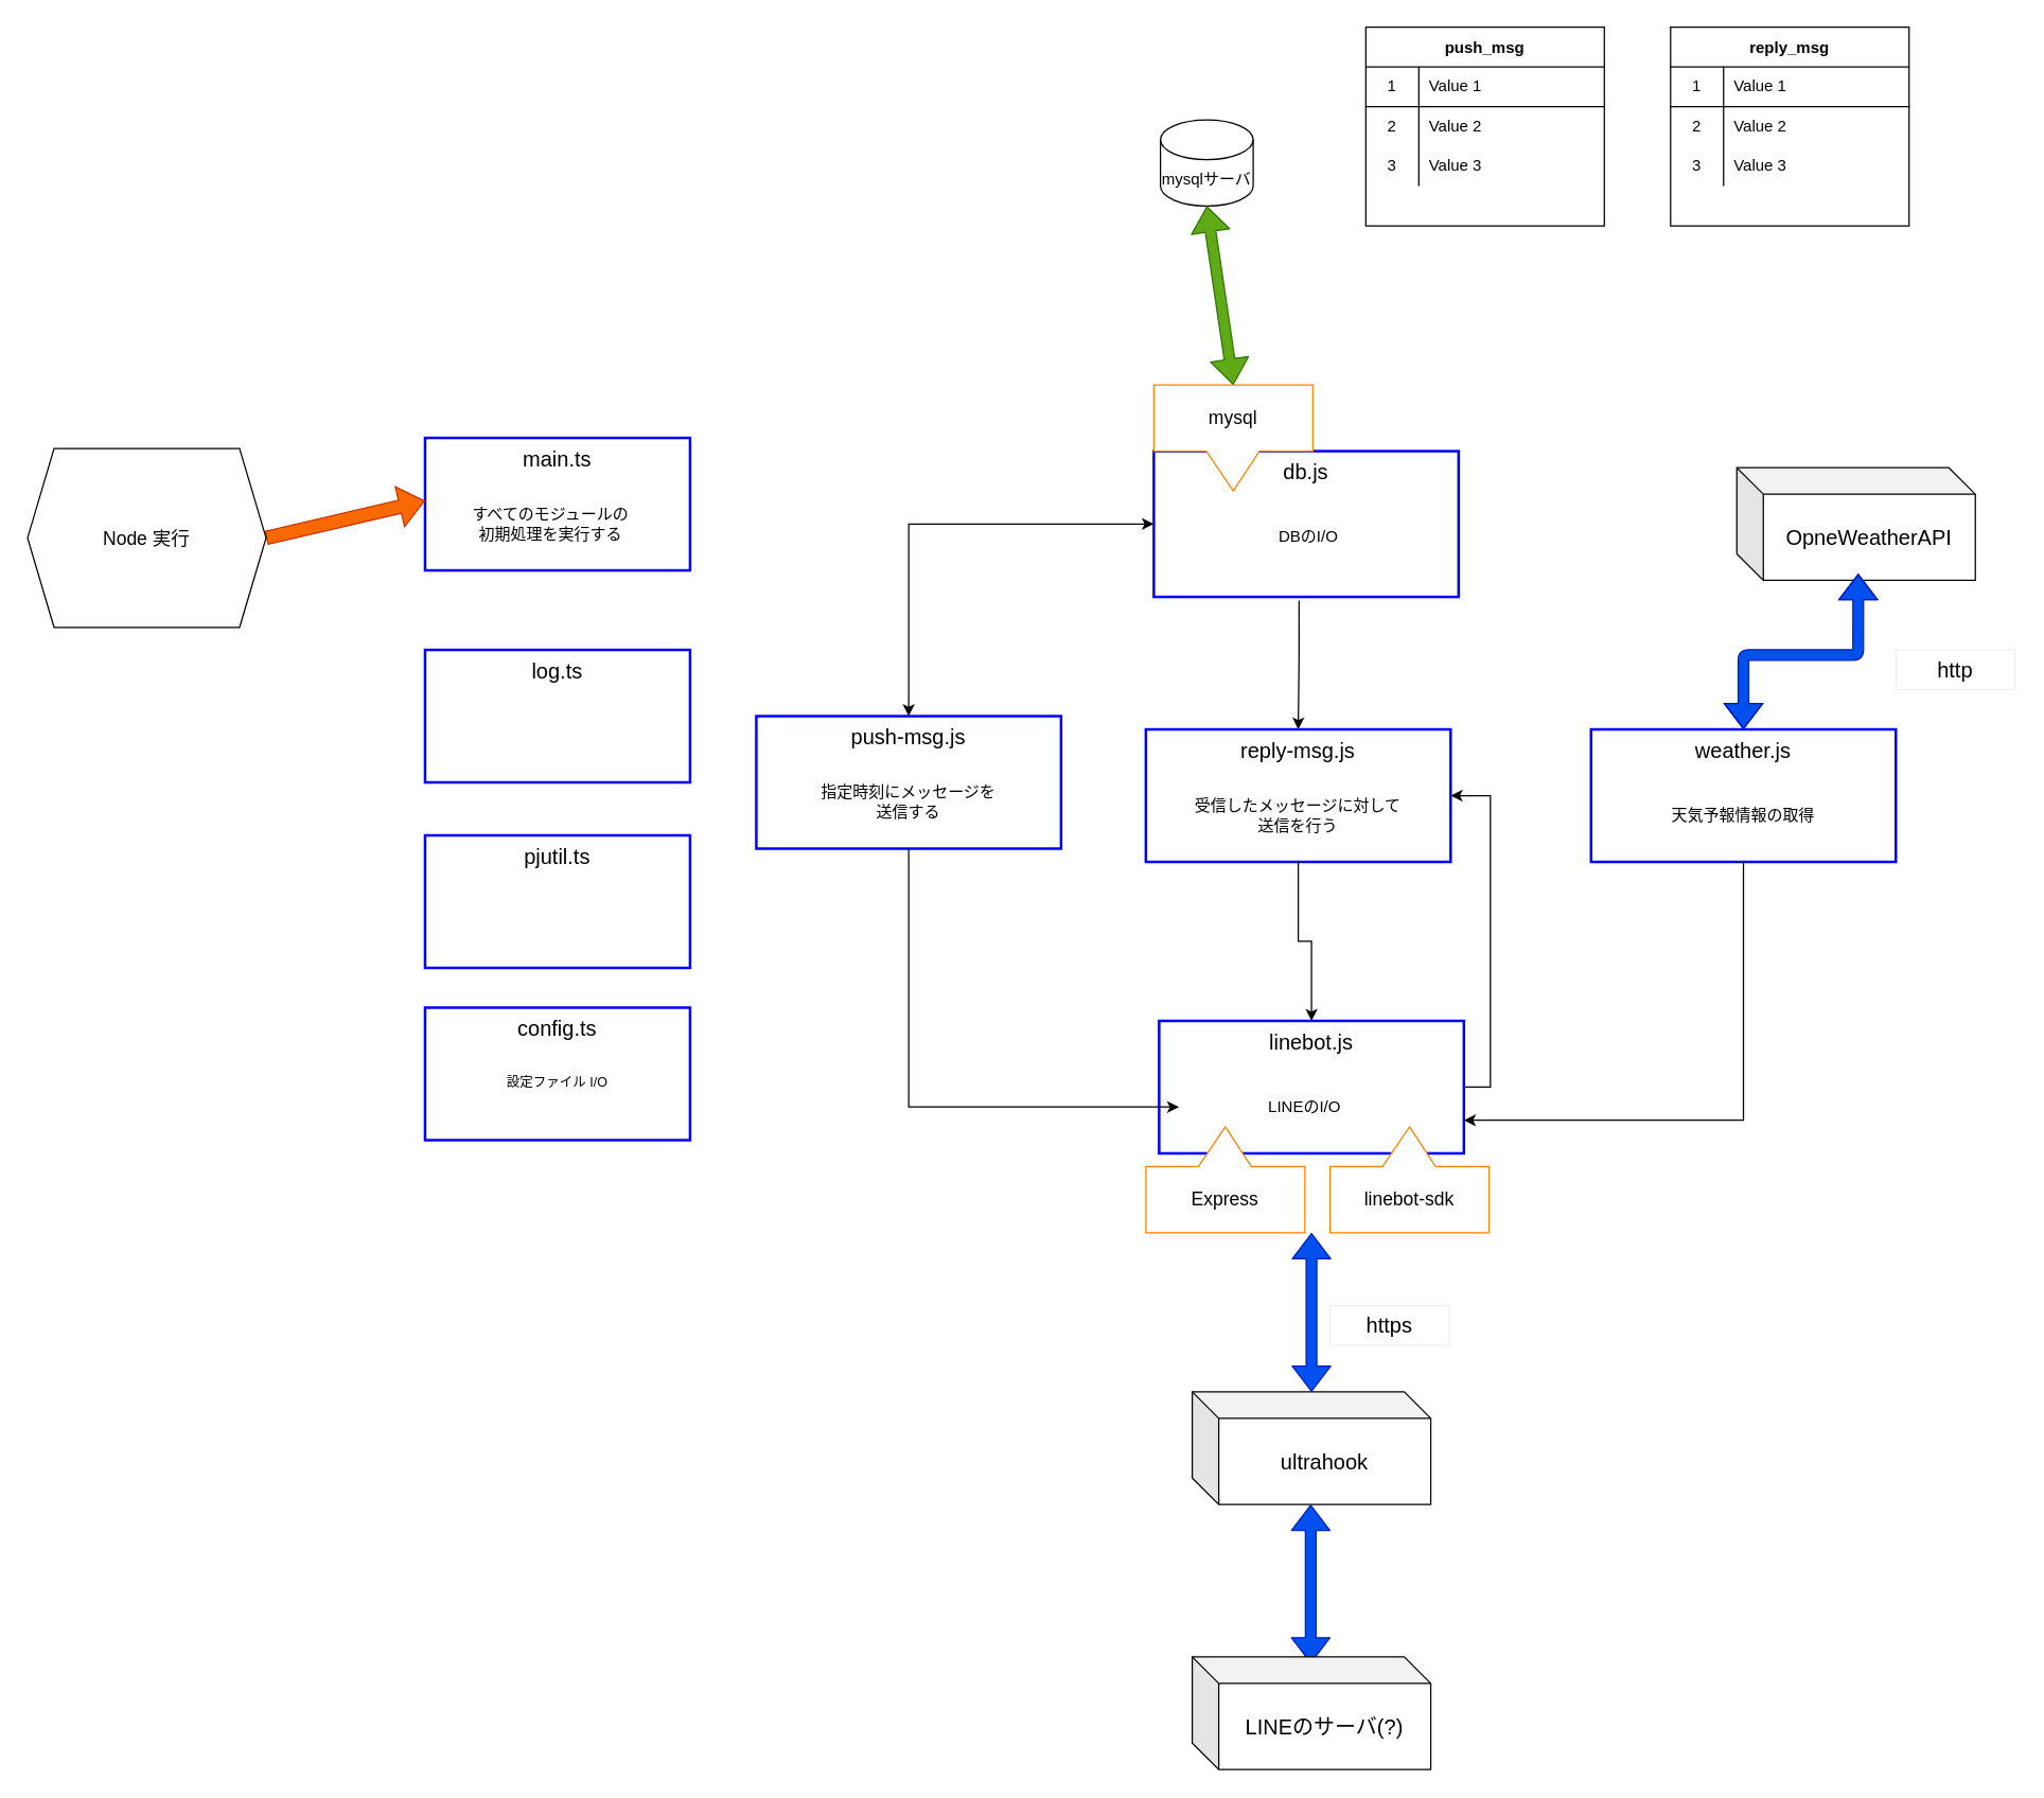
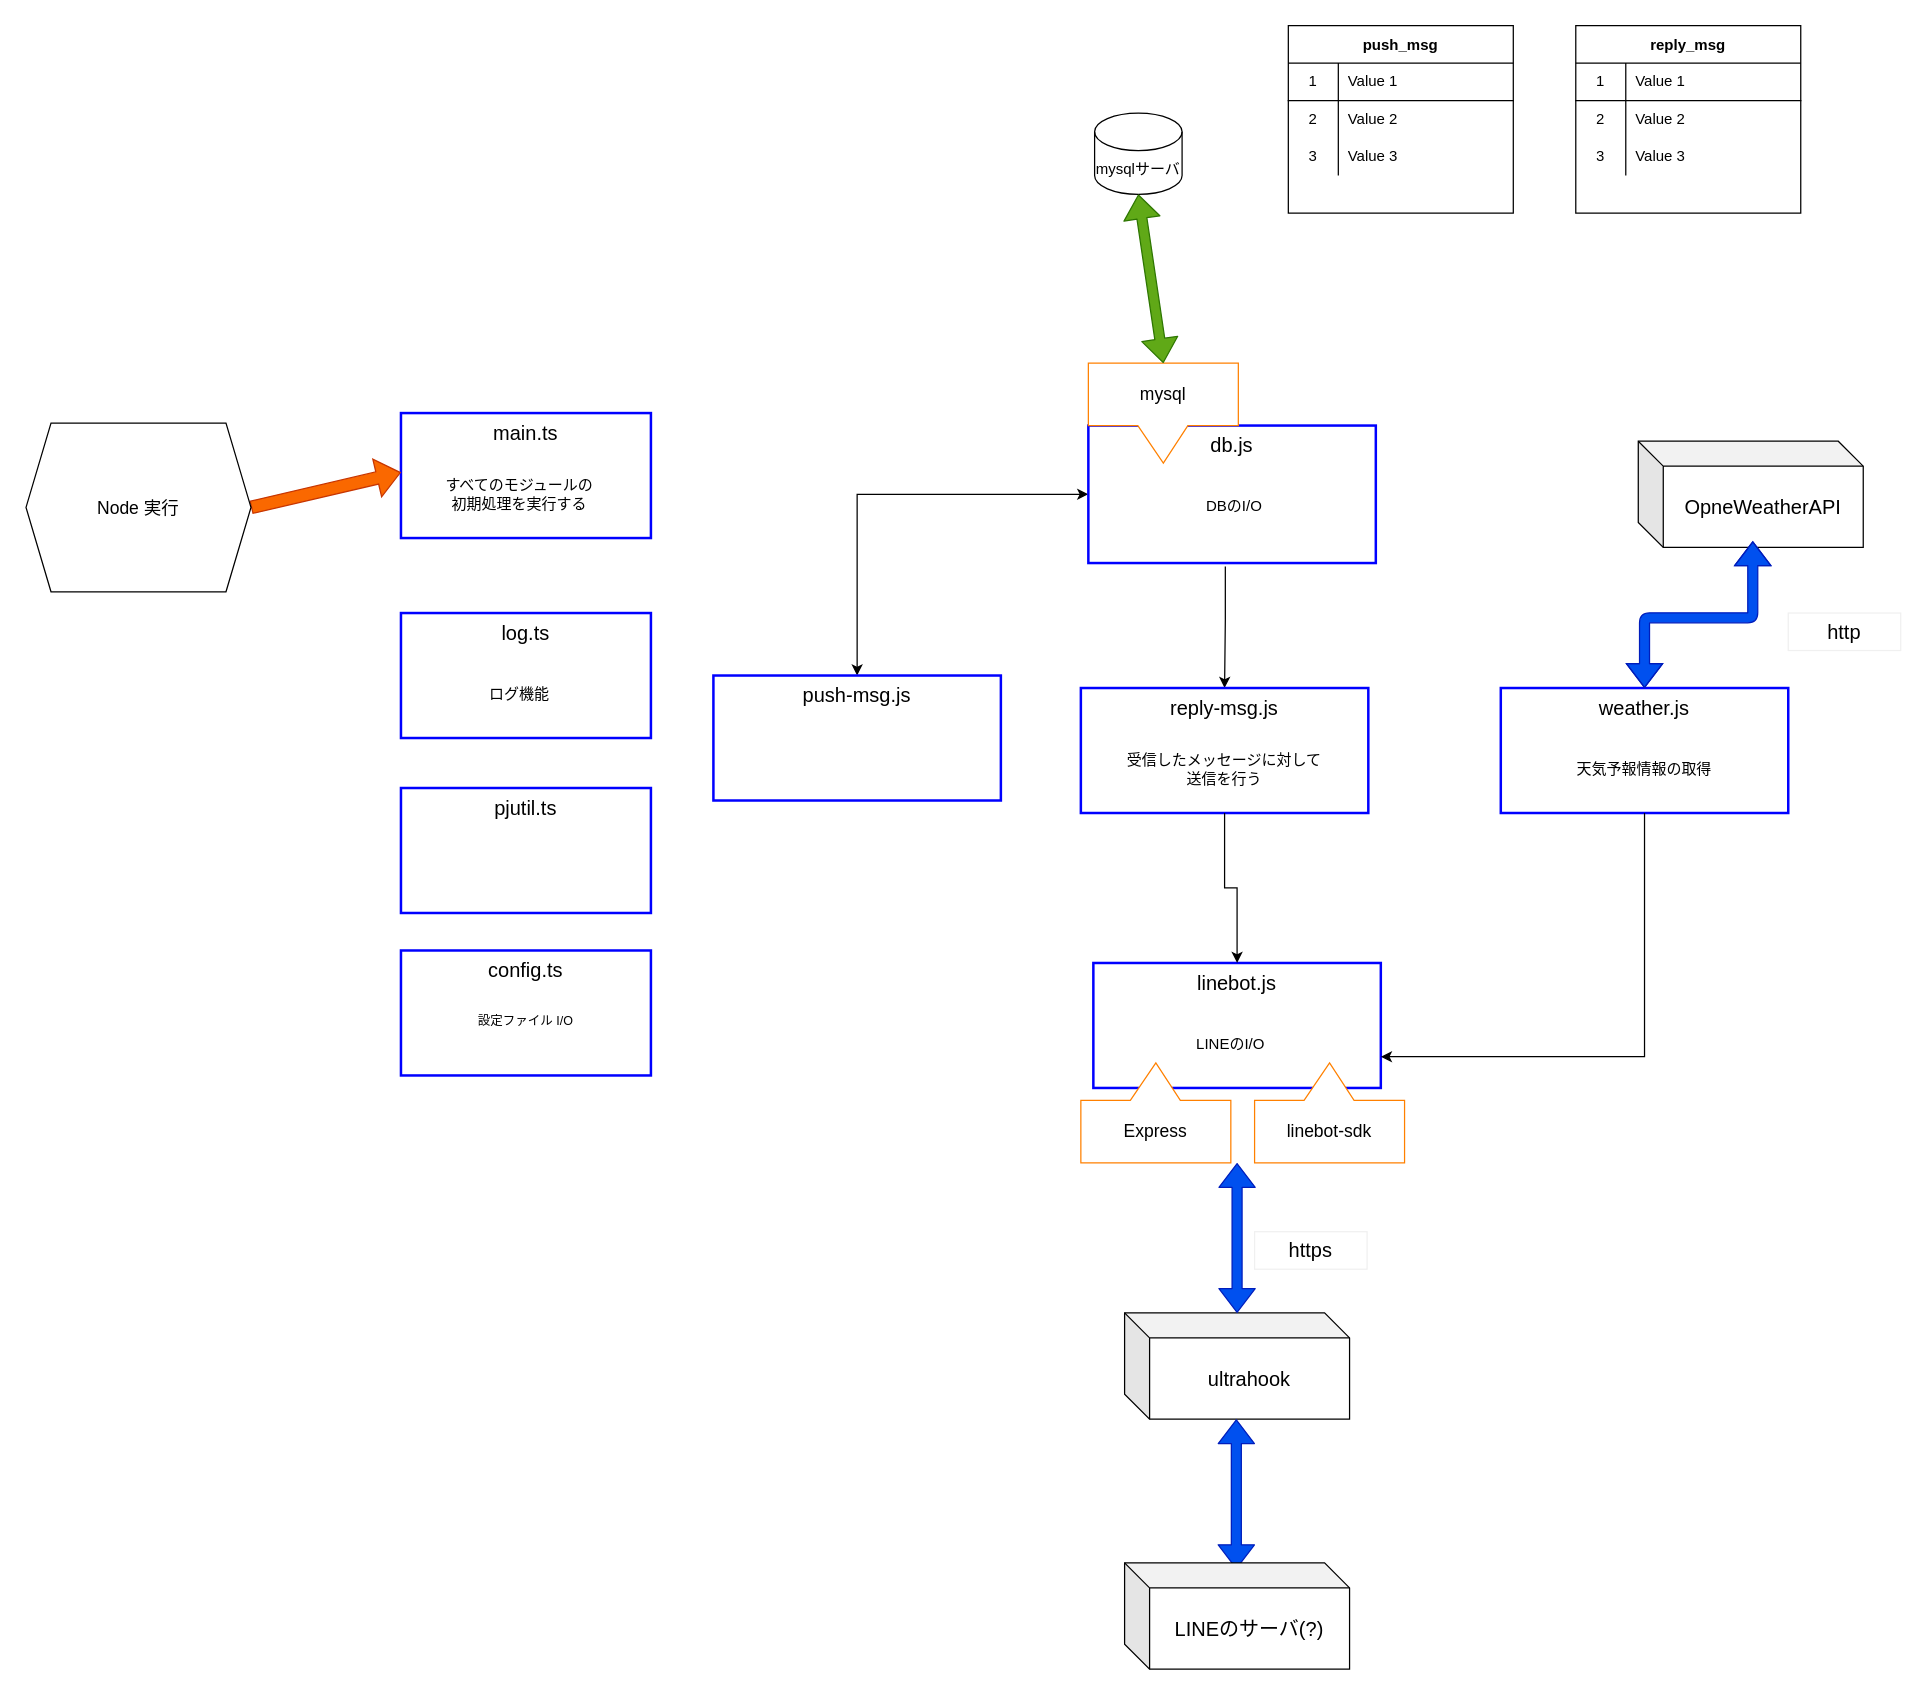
+ <mxCell id="28" value="ログ機能" style="text;html=1;strokeColor=none;fillColor=none;align=center;verticalAlign=middle;whiteSpace=wrap;rounded=0;" parent="1" vertex="1"><mxGeometry x="320" y="520" width="190" height="70" as="geometry" /></mxCell>
- <mxCell id="22" value="指定時刻にメッセージを&lt;br&gt;送信する" style="text;html=1;strokeColor=none;fillColor=none;align=center;verticalAlign=middle;whiteSpace=wrap;rounded=0;" parent="1" vertex="1"><mxGeometry x="590" y="570" width="190" height="70" as="geometry" /></mxCell>
- <mxCell id="9" style="edgeStyle=orthogonalEdgeStyle;rounded=0;orthogonalLoop=1;jettySize=auto;html=1;exitX=1;exitY=0.5;exitDx=0;exitDy=0;entryX=1;entryY=0.5;entryDx=0;entryDy=0;" parent="1" source="10" target="7" edge="1"><mxGeometry relative="1" as="geometry" /></mxCell>
- <mxCell id="21" style="edgeStyle=orthogonalEdgeStyle;rounded=0;orthogonalLoop=1;jettySize=auto;html=1;exitX=0.5;exitY=1;exitDx=0;exitDy=0;entryX=0;entryY=0.5;entryDx=0;entryDy=0;" parent="1" source="22" target="25" edge="1"><mxGeometry relative="1" as="geometry" /></mxCell>
